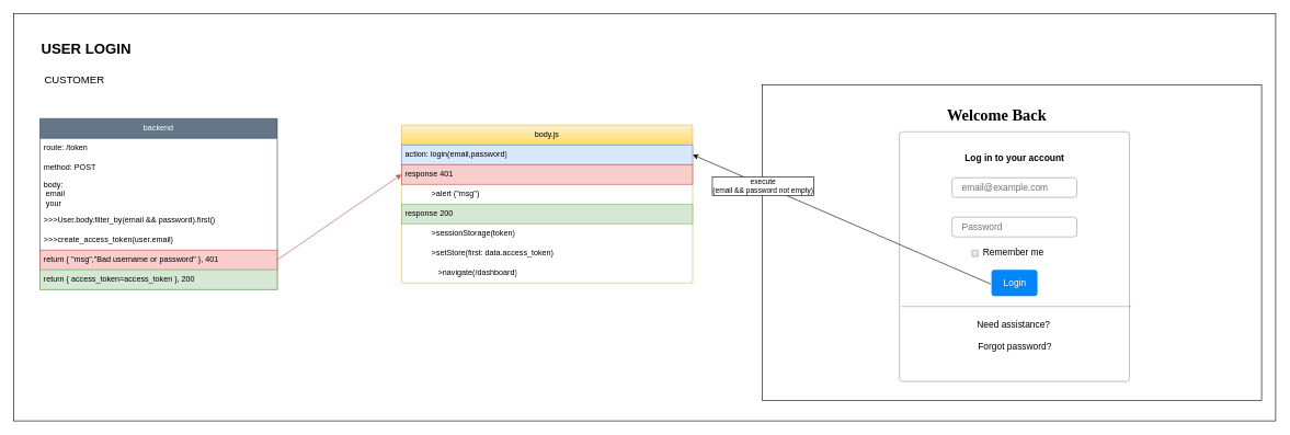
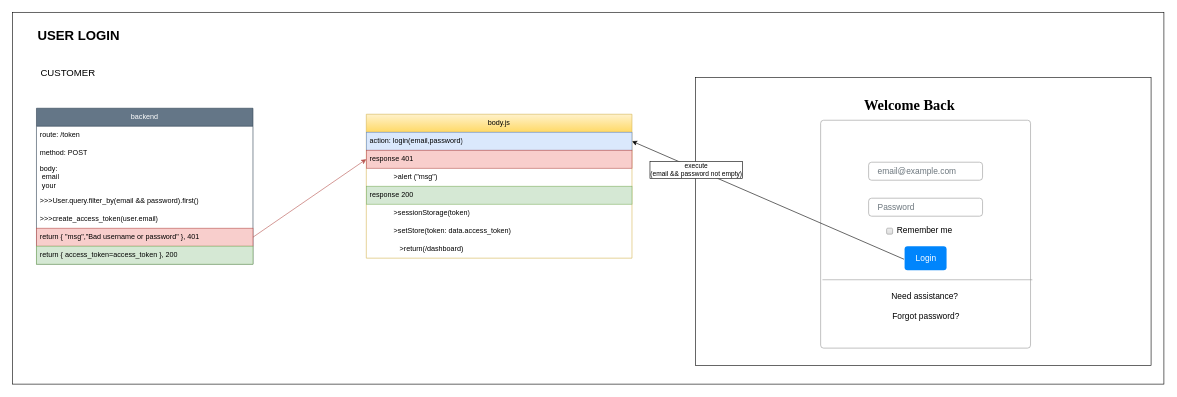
- <mxCell id="23" value="USER LOGIN" style="text;html=1;align=left;verticalAlign=middle;resizable=0;points=[];autosize=1;strokeColor=none;fillColor=none;fontSize=22;fontStyle=1" parent="1" vertex="1"><mxGeometry x="60" y="55" width="160" height="40" as="geometry" /></mxCell>
+ <mxCell id="23" value="USER LOGIN" style="text;html=1;align=left;verticalAlign=middle;resizable=0;points=[];autosize=1;strokeColor=none;fillColor=none;fontSize=22;fontStyle=1" parent="1" vertex="1"><mxGeometry x="60" y="40" width="160" height="40" as="geometry" /></mxCell>
- <mxCell id="11" value="&lt;h3&gt;Log in to your account&lt;/h3&gt;" style="text;strokeColor=none;align=center;fillColor=none;html=1;verticalAlign=middle;whiteSpace=wrap;rounded=0;" parent="4" vertex="1"><mxGeometry x="80" y="20" width="190" height="40" as="geometry" /></mxCell>
- <mxCell id="29" value="&amp;gt;&amp;gt;&amp;gt;User.body.filter_by(email &amp;amp;&amp;amp; password).first()" style="text;strokeColor=none;fillColor=none;align=left;verticalAlign=middle;spacingLeft=4;spacingRight=4;overflow=hidden;points=[[0,0.5],[1,0.5]];portConstraint=eastwest;rotatable=0;whiteSpace=wrap;html=1;" parent="25" vertex="1"><mxGeometry y="140" width="361" height="30" as="geometry" /></mxCell>
+ <mxCell id="29" value="&amp;gt;&amp;gt;&amp;gt;User.query.filter_by(email &amp;amp;&amp;amp; password).first()" style="text;strokeColor=none;fillColor=none;align=left;verticalAlign=middle;spacingLeft=4;spacingRight=4;overflow=hidden;points=[[0,0.5],[1,0.5]];portConstraint=eastwest;rotatable=0;whiteSpace=wrap;html=1;" parent="25" vertex="1"><mxGeometry y="140" width="361" height="30" as="geometry" /></mxCell>
- <mxCell id="21" value="&lt;blockquote style=&quot;margin: 0 0 0 40px; border: none; padding: 0px;&quot;&gt;&amp;gt;setStore(first: data.access_token)&lt;/blockquote&gt;" style="text;strokeColor=none;fillColor=none;align=left;verticalAlign=middle;spacingLeft=4;spacingRight=4;overflow=hidden;points=[[0,0.5],[1,0.5]];portConstraint=eastwest;rotatable=0;whiteSpace=wrap;html=1;" parent="15" vertex="1"><mxGeometry y="180" width="443" height="30" as="geometry" /></mxCell>
+ <mxCell id="21" value="&lt;blockquote style=&quot;margin: 0 0 0 40px; border: none; padding: 0px;&quot;&gt;&amp;gt;setStore(token: data.access_token)&lt;/blockquote&gt;" style="text;strokeColor=none;fillColor=none;align=left;verticalAlign=middle;spacingLeft=4;spacingRight=4;overflow=hidden;points=[[0,0.5],[1,0.5]];portConstraint=eastwest;rotatable=0;whiteSpace=wrap;html=1;" parent="15" vertex="1"><mxGeometry y="180" width="443" height="30" as="geometry" /></mxCell>
- <mxCell id="22" value="&lt;blockquote style=&quot;margin: 0 0 0 40px; border: none; padding: 0px;&quot;&gt;&lt;span style=&quot;white-space: pre;&quot;&gt; &lt;span style=&quot;white-space: pre;&quot;&gt; &lt;span style=&quot;white-space: pre;&quot;&gt; &lt;/span&gt;&lt;/span&gt;&lt;/span&gt;&amp;gt;navigate(/dashboard)&lt;/blockquote&gt;" style="text;strokeColor=none;fillColor=none;align=left;verticalAlign=middle;spacingLeft=4;spacingRight=4;overflow=hidden;points=[[0,0.5],[1,0.5]];portConstraint=eastwest;rotatable=0;whiteSpace=wrap;html=1;" parent="15" vertex="1"><mxGeometry y="210" width="443" height="30" as="geometry" /></mxCell>
+ <mxCell id="22" value="&lt;blockquote style=&quot;margin: 0 0 0 40px; border: none; padding: 0px;&quot;&gt;&lt;span style=&quot;white-space: pre;&quot;&gt; &lt;span style=&quot;white-space: pre;&quot;&gt; &lt;span style=&quot;white-space: pre;&quot;&gt; &lt;/span&gt;&lt;/span&gt;&lt;/span&gt;&amp;gt;return(/dashboard)&lt;/blockquote&gt;" style="text;strokeColor=none;fillColor=none;align=left;verticalAlign=middle;spacingLeft=4;spacingRight=4;overflow=hidden;points=[[0,0.5],[1,0.5]];portConstraint=eastwest;rotatable=0;whiteSpace=wrap;html=1;" parent="15" vertex="1"><mxGeometry y="210" width="443" height="30" as="geometry" /></mxCell>
